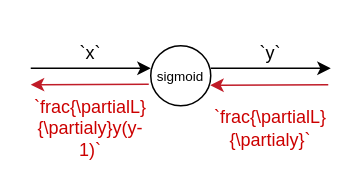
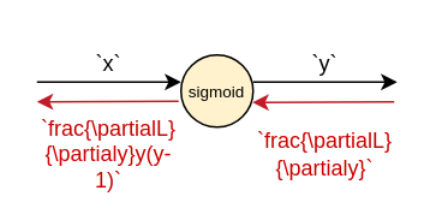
- <mxCell id="2" value="&lt;font style=&quot;font-size: 9px;&quot;&gt;sigmoid&lt;/font&gt;" style="ellipse;whiteSpace=wrap;html=1;" parent="1" vertex="1"><mxGeometry x="100" y="30" width="40" height="40" as="geometry" /></mxCell>
+ <mxCell id="2" value="&lt;font style=&quot;font-size: 9px;&quot;&gt;sigmoid&lt;/font&gt;" style="ellipse;whiteSpace=wrap;html=1;fillColor=#fff2cc;" parent="1" vertex="1"><mxGeometry x="100" y="30" width="40" height="40" as="geometry" /></mxCell>
